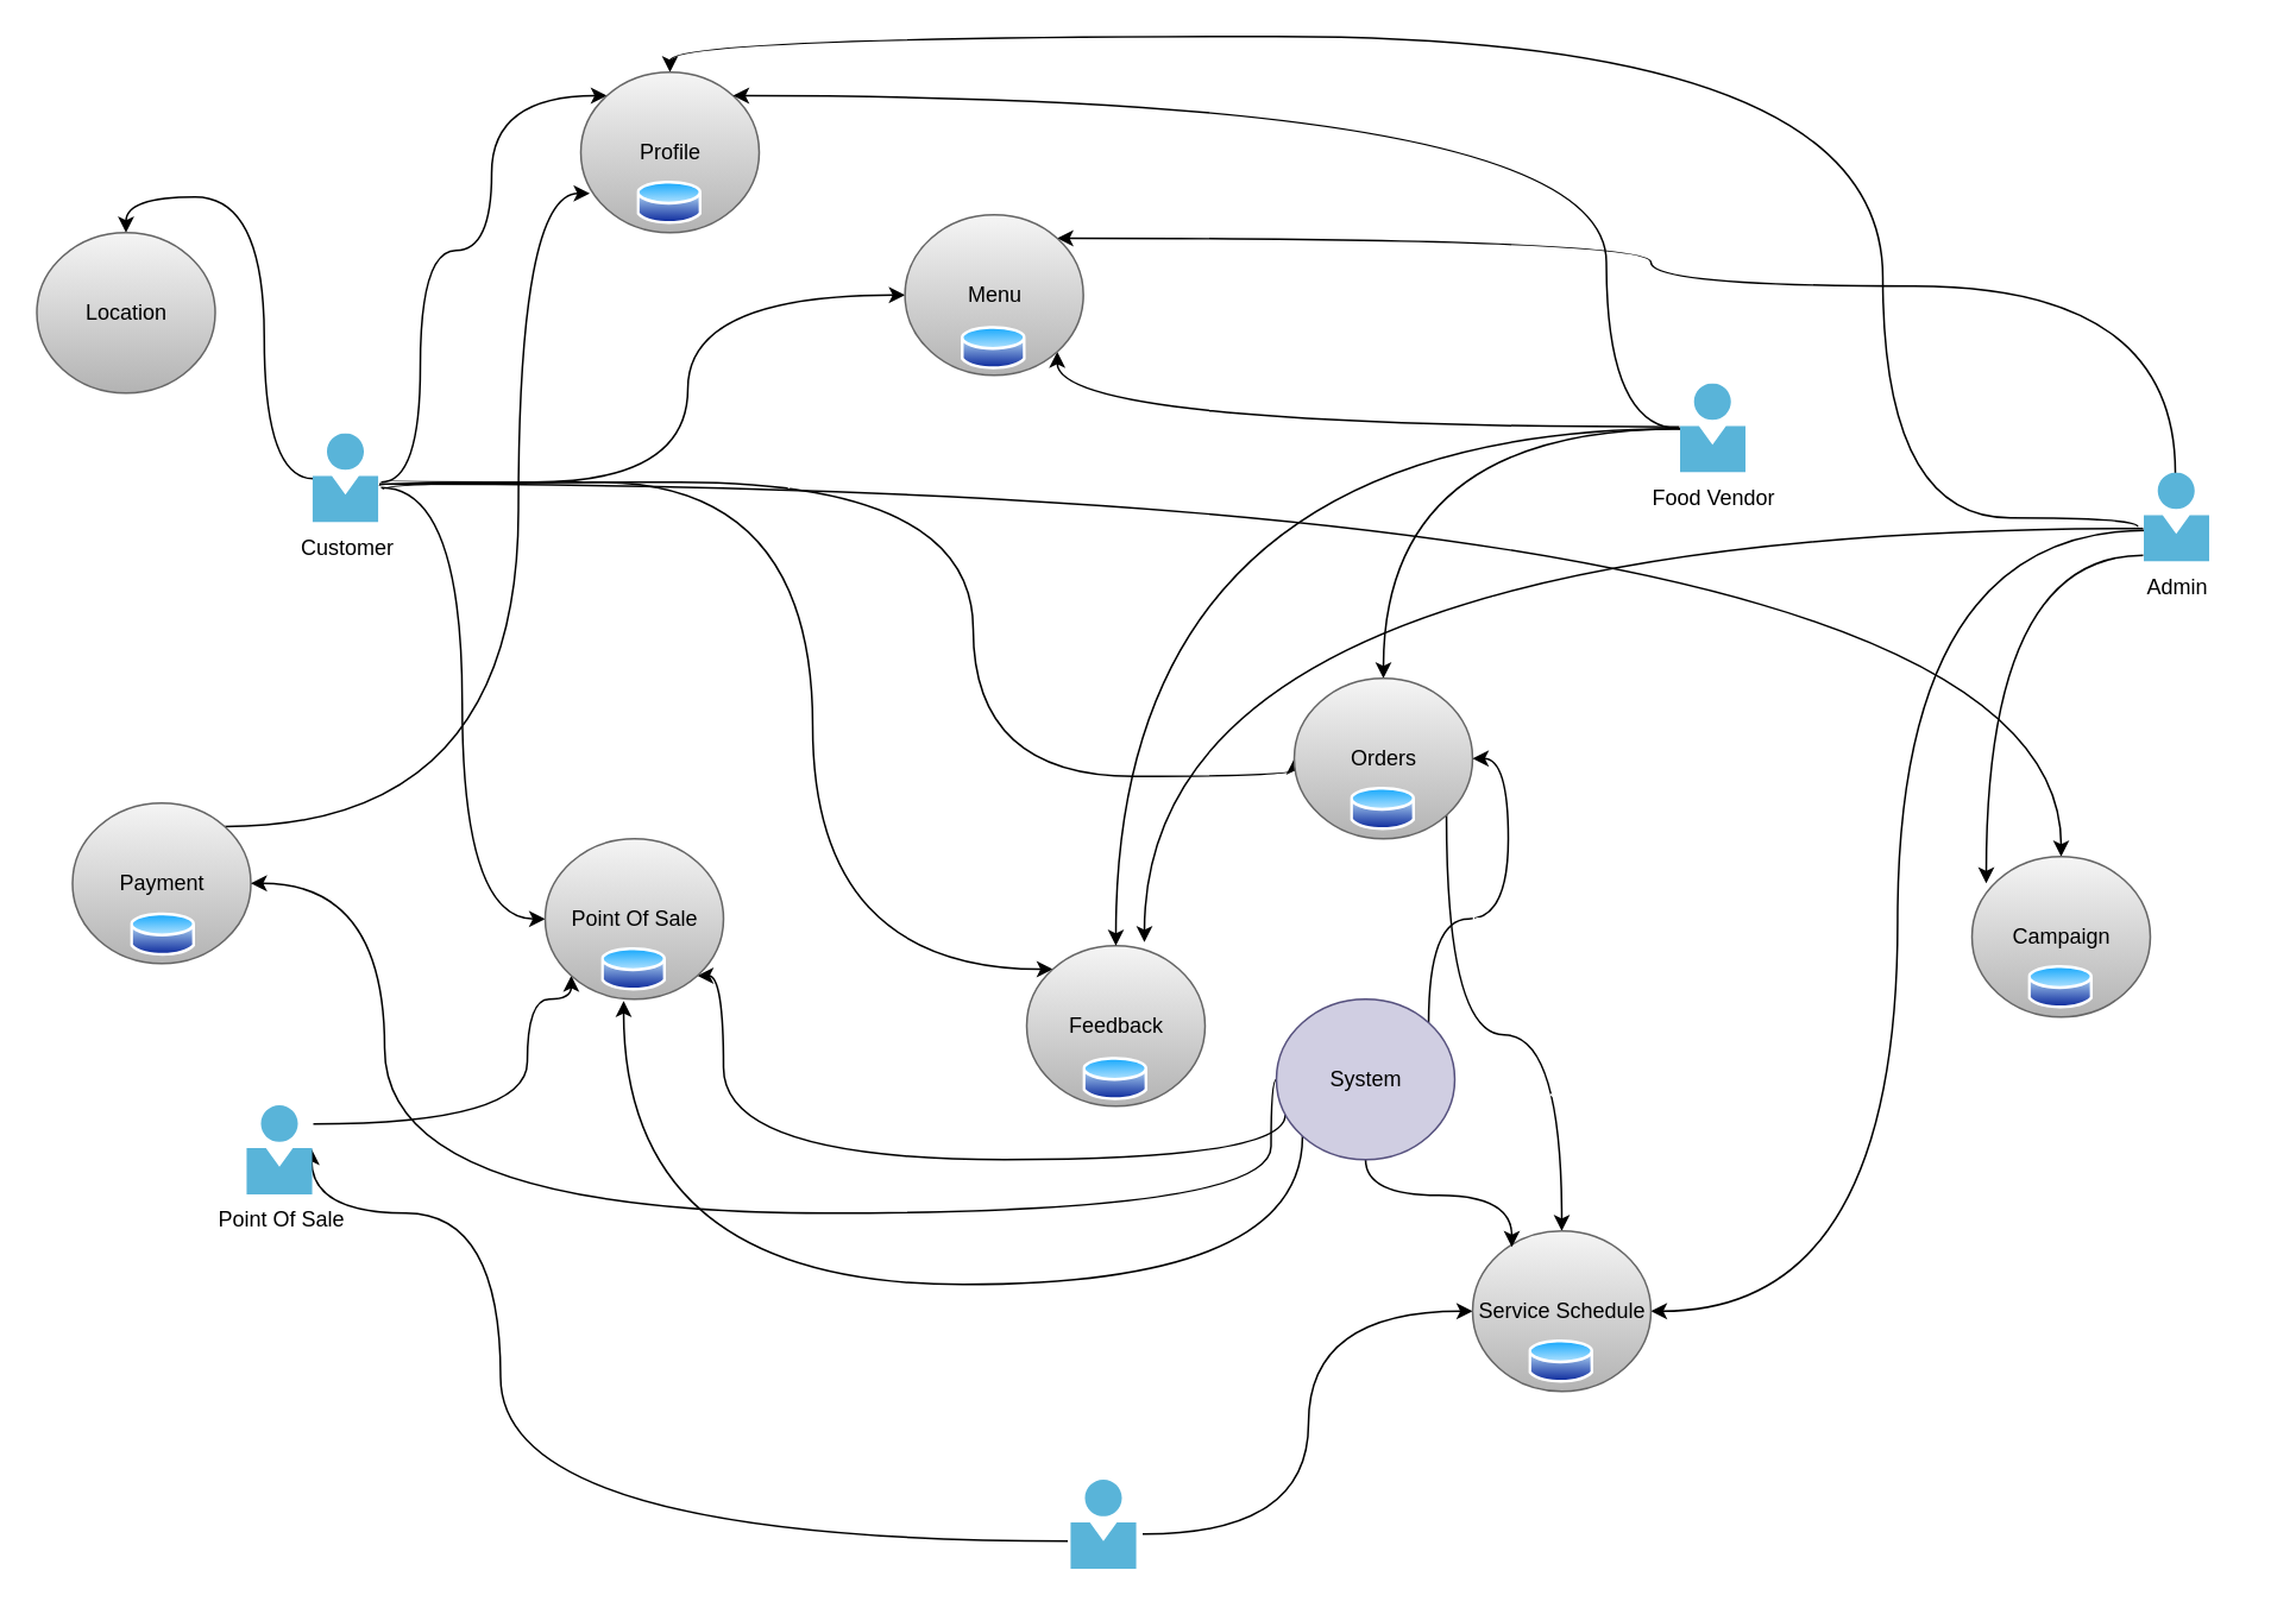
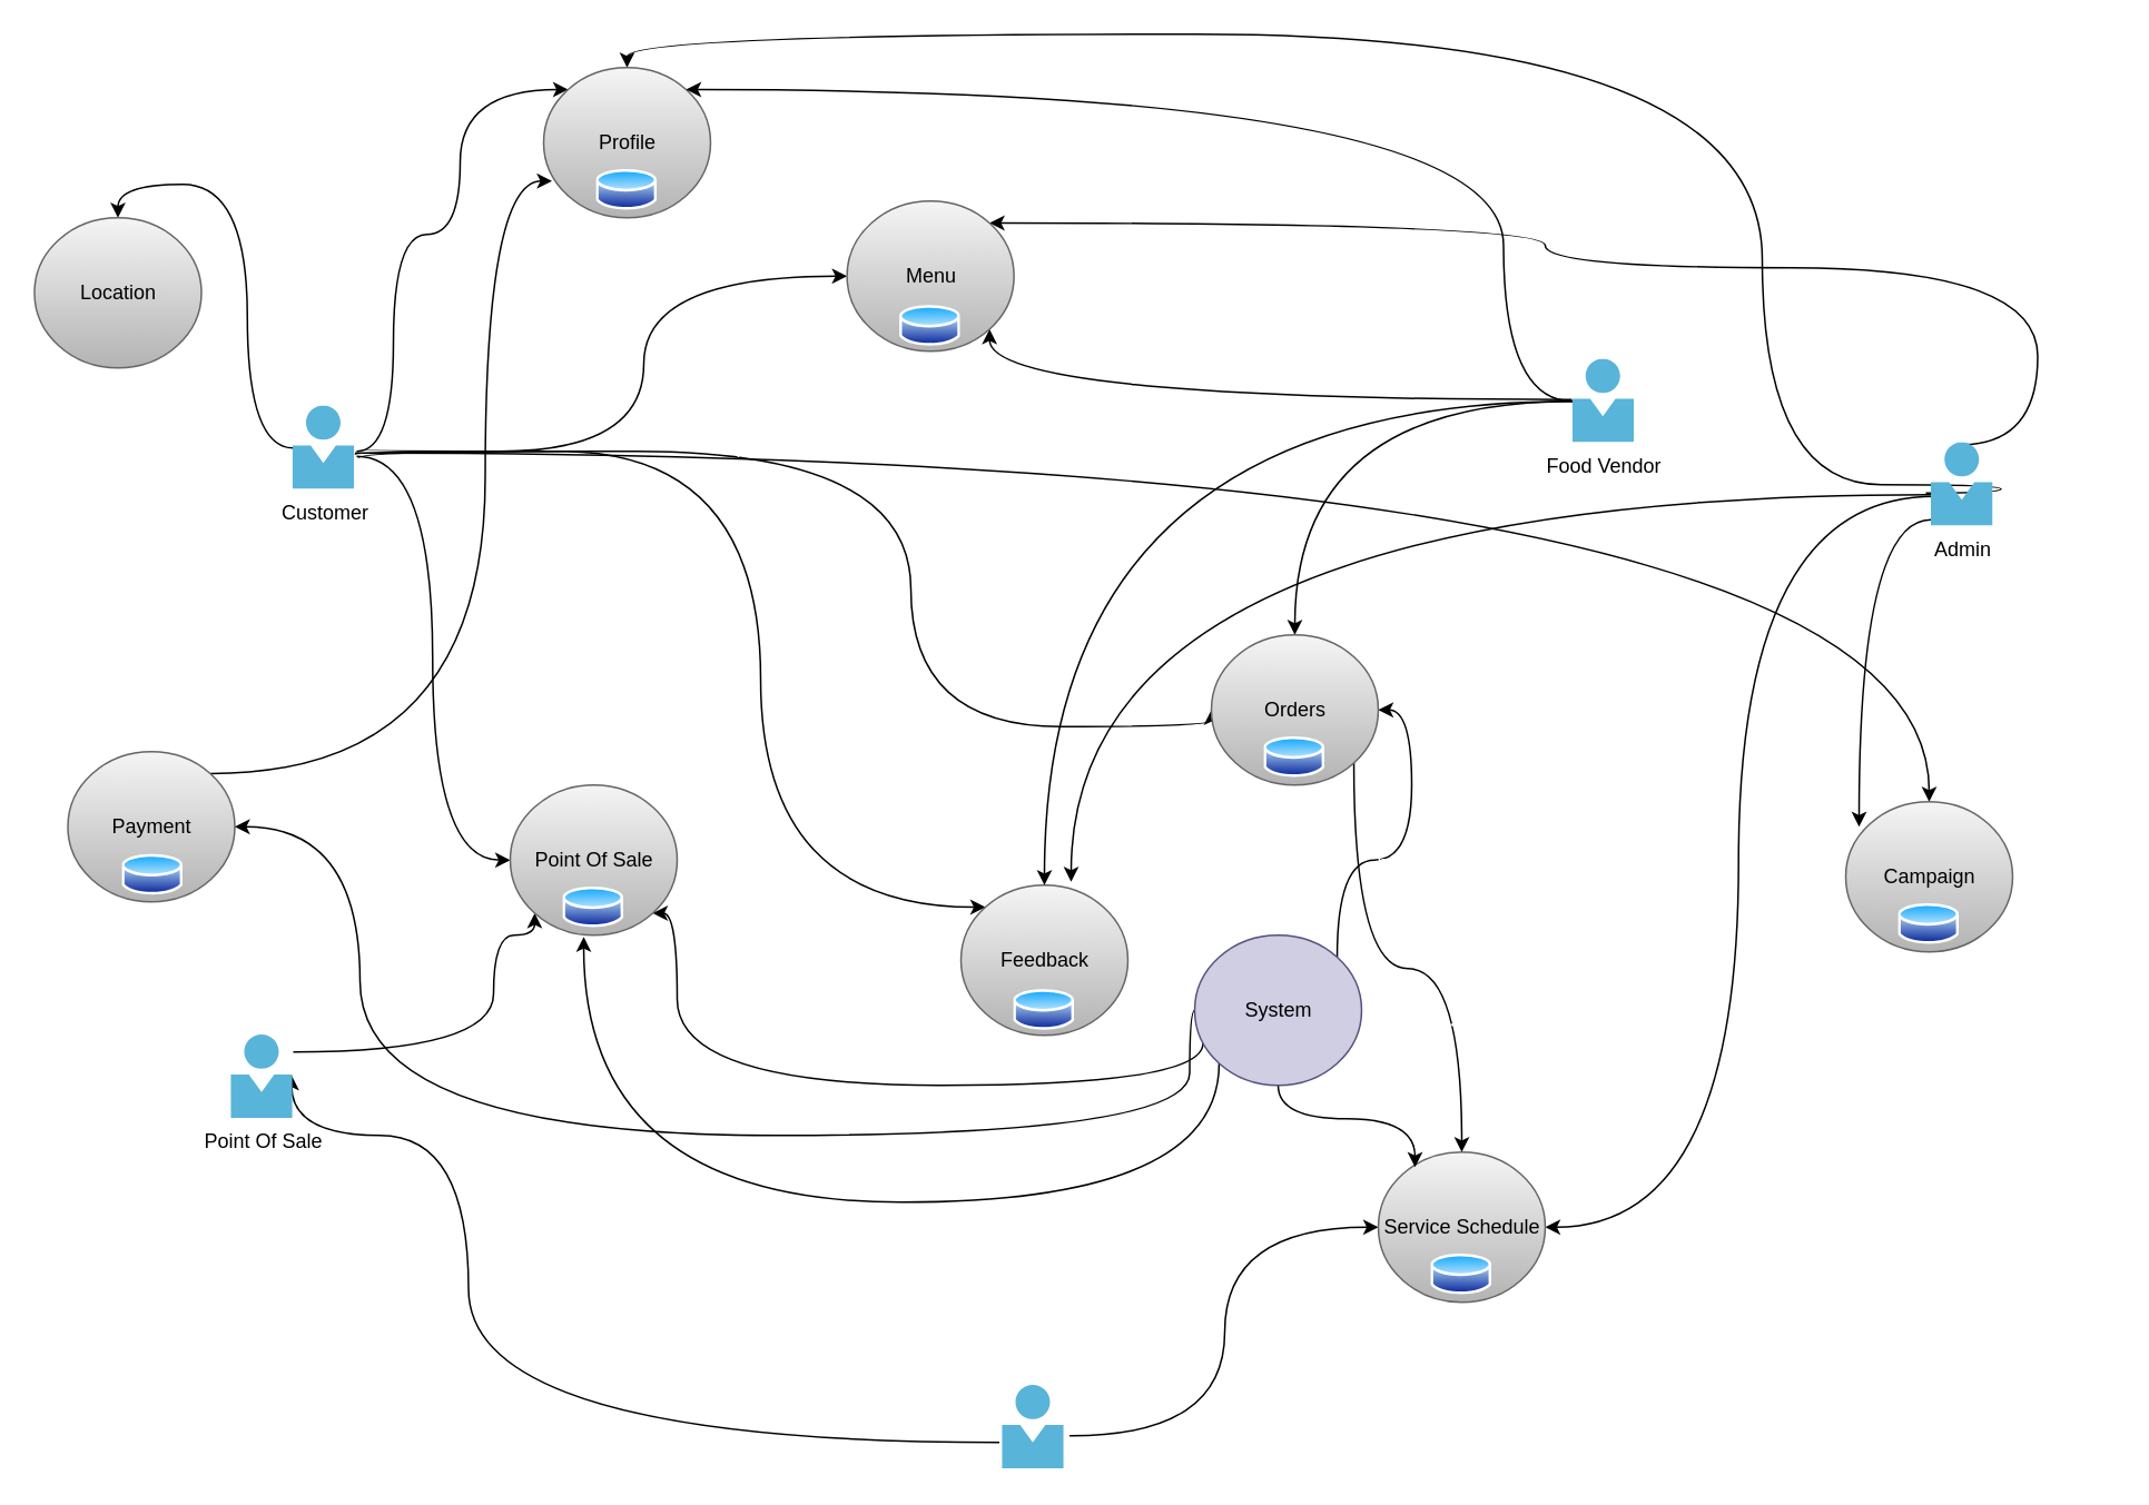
- <mxCell id="73" value="Admin" style="aspect=fixed;html=1;points=[];align=center;image;fontSize=12;image=img/lib/mscae/Person.svg;" vertex="1" parent="1"><mxGeometry x="1201.5" y="265" width="37" height="50" as="geometry" /></mxCell>
+ <mxCell id="73" value="Admin" style="aspect=fixed;html=1;points=[];align=center;image;fontSize=12;image=img/lib/mscae/Person.svg;" vertex="1" parent="1"><mxGeometry x="1156.5" y="265" width="37" height="50" as="geometry" /></mxCell>
